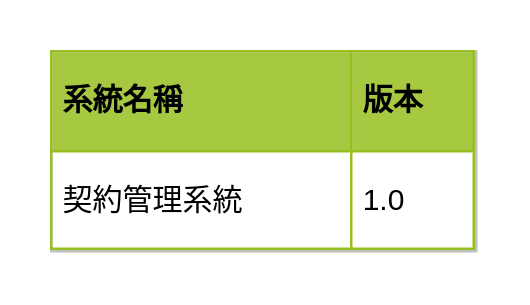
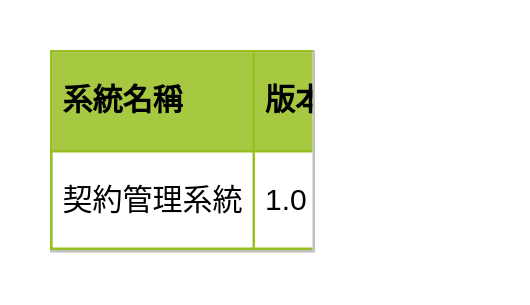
- <mxCell id="2" value="&lt;table border=&quot;1&quot; width=&quot;100%&quot; cellpadding=&quot;4&quot; style=&quot;width: 100% ; height: 100% ; border-collapse: collapse&quot;&gt;&lt;tbody&gt;&lt;tr style=&quot;background-color: #a7c942 ; color: #ffffff ; border: 1px solid #98bf21&quot;&gt;&lt;th align=&quot;left&quot;&gt;&lt;font color=&quot;#000000&quot;&gt;系統名稱&lt;/font&gt;&lt;/th&gt;&lt;th align=&quot;left&quot;&gt;&lt;font color=&quot;#000000&quot;&gt;版本&lt;/font&gt;&lt;/th&gt;&lt;/tr&gt;&lt;tr style=&quot;border: 1px solid #98bf21&quot;&gt;&lt;td&gt;&lt;font color=&quot;#000000&quot;&gt;契約管理系統&lt;/font&gt;&lt;/td&gt;&lt;td&gt;&lt;font color=&quot;#000000&quot;&gt;1.0&lt;/font&gt;&lt;/td&gt;&lt;/tr&gt;&lt;/tbody&gt;&lt;/table&gt;" style="text;html=1;strokeColor=#c0c0c0;fillColor=#ffffff;overflow=fill;rounded=0;" parent="1" vertex="1"><mxGeometry x="20" y="20" width="170" height="80" as="geometry" /></mxCell>
+ <mxCell id="2" value="&lt;table border=&quot;1&quot; width=&quot;100%&quot; cellpadding=&quot;4&quot; style=&quot;width: 100% ; height: 100% ; border-collapse: collapse&quot;&gt;&lt;tbody&gt;&lt;tr style=&quot;background-color: #a7c942 ; color: #ffffff ; border: 1px solid #98bf21&quot;&gt;&lt;th align=&quot;left&quot;&gt;&lt;font color=&quot;#000000&quot;&gt;系統名稱&lt;/font&gt;&lt;/th&gt;&lt;th align=&quot;left&quot;&gt;&lt;font color=&quot;#000000&quot;&gt;版本&lt;/font&gt;&lt;/th&gt;&lt;/tr&gt;&lt;tr style=&quot;border: 1px solid #98bf21&quot;&gt;&lt;td&gt;&lt;font color=&quot;#000000&quot;&gt;契約管理系統&lt;/font&gt;&lt;/td&gt;&lt;td&gt;&lt;font color=&quot;#000000&quot;&gt;1.0&lt;/font&gt;&lt;/td&gt;&lt;/tr&gt;&lt;/tbody&gt;&lt;/table&gt;" style="text;html=1;strokeColor=#c0c0c0;fillColor=#ffffff;overflow=fill;rounded=0;" parent="1" vertex="1"><mxGeometry x="20" y="20" width="105" height="80" as="geometry" /></mxCell>
